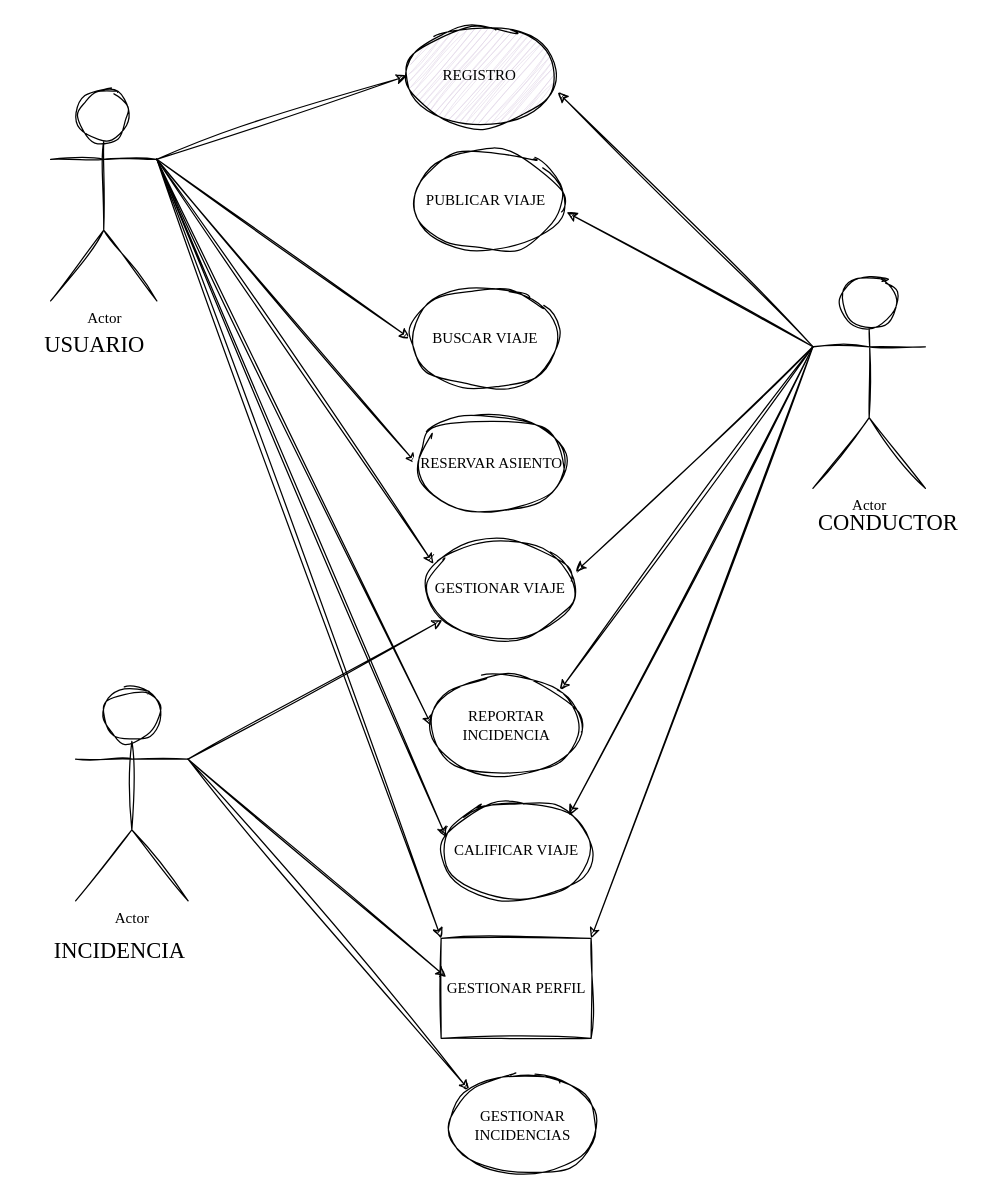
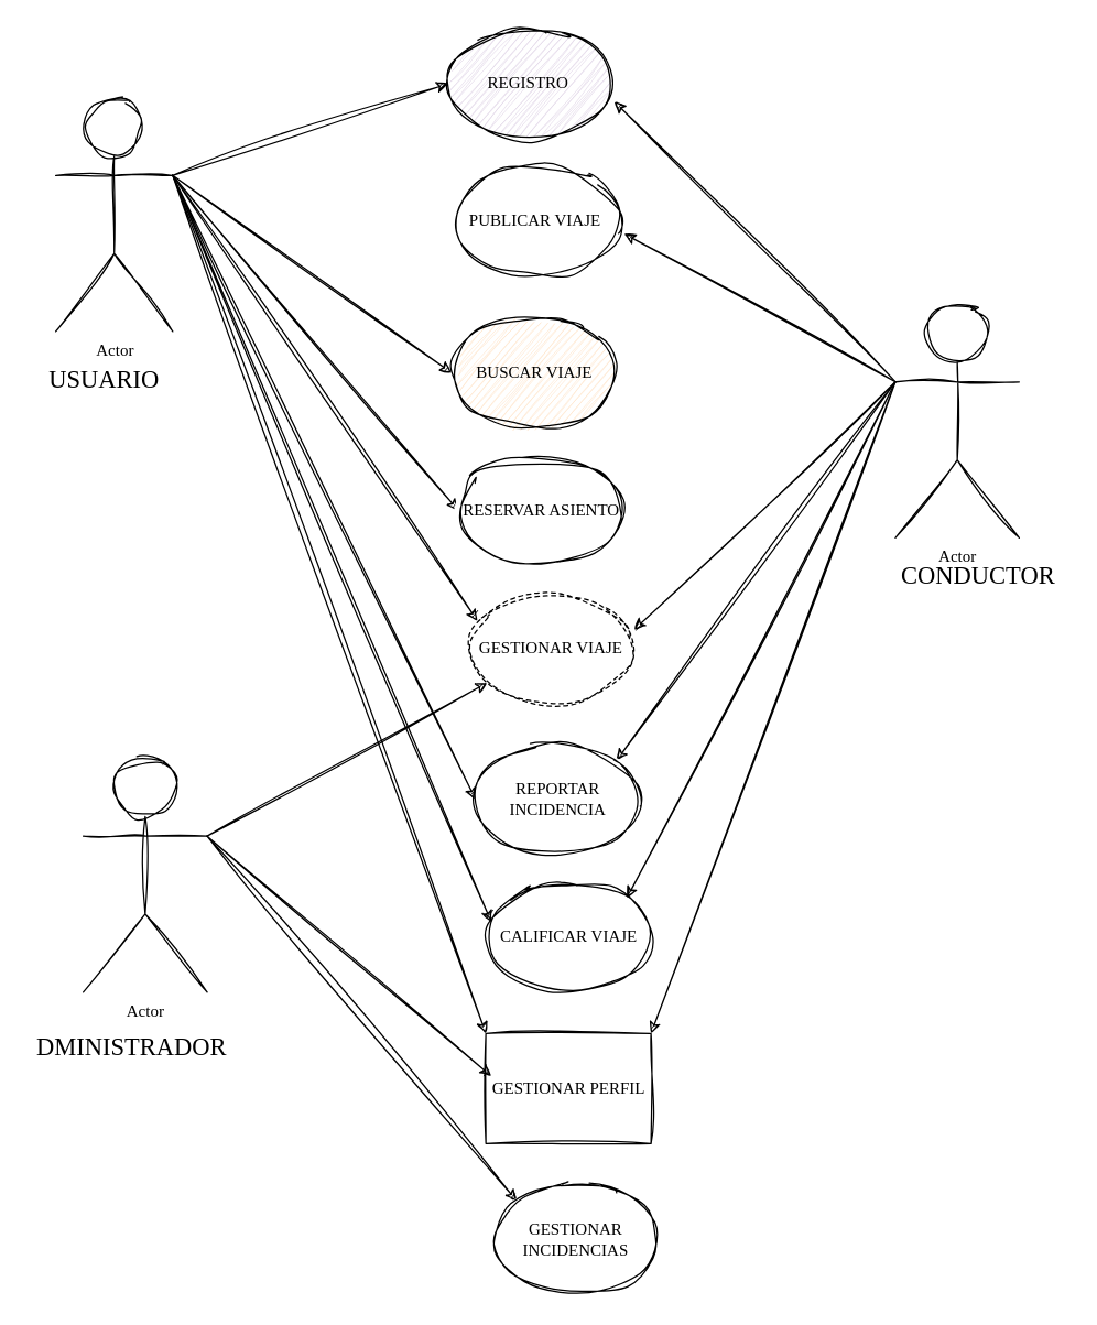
- <mxCell id="12" value="BUSCAR VIAJE" style="ellipse;whiteSpace=wrap;html=1;hachureGap=4;fontFamily=Architects Daughter;fontSource=https%3A%2F%2Ffonts.googleapis.com%2Fcss%3Ffamily%3DArchitects%2BDaughter;labelBackgroundColor=none;rounded=1;sketch=1;curveFitting=1;jiggle=2;" parent="1" vertex="1"><mxGeometry x="327.5" y="230" width="120" height="80" as="geometry" /></mxCell>
+ <mxCell id="12" value="BUSCAR VIAJE" style="ellipse;whiteSpace=wrap;html=1;hachureGap=4;fontFamily=Architects Daughter;fontSource=https%3A%2F%2Ffonts.googleapis.com%2Fcss%3Ffamily%3DArchitects%2BDaughter;labelBackgroundColor=none;rounded=1;sketch=1;curveFitting=1;jiggle=2;fillColor=#ffe6cc;" parent="1" vertex="1"><mxGeometry x="327.5" y="230" width="120" height="80" as="geometry" /></mxCell>
- <mxCell id="31" value="GESTIONAR VIAJE" style="ellipse;whiteSpace=wrap;html=1;hachureGap=4;fontFamily=Architects Daughter;fontSource=https%3A%2F%2Ffonts.googleapis.com%2Fcss%3Ffamily%3DArchitects%2BDaughter;labelBackgroundColor=none;rounded=1;sketch=1;curveFitting=1;jiggle=2;" parent="1" vertex="1"><mxGeometry x="340" y="430" width="120" height="80" as="geometry" /></mxCell>
+ <mxCell id="31" value="GESTIONAR VIAJE" style="ellipse;whiteSpace=wrap;html=1;hachureGap=4;fontFamily=Architects Daughter;fontSource=https%3A%2F%2Ffonts.googleapis.com%2Fcss%3Ffamily%3DArchitects%2BDaughter;labelBackgroundColor=none;rounded=1;sketch=1;curveFitting=1;jiggle=2;dashed=1;" parent="1" vertex="1"><mxGeometry x="340" y="430" width="120" height="80" as="geometry" /></mxCell>
- <mxCell id="18" value="&lt;font style=&quot;font-size: 18px;&quot;&gt;INCIDENCIA&lt;/font&gt;" style="text;html=1;align=center;verticalAlign=middle;resizable=0;points=[];autosize=1;strokeColor=none;fillColor=none;fontFamily=Architects Daughter;fontSource=https%3A%2F%2Ffonts.googleapis.com%2Fcss%3Ffamily%3DArchitects%2BDaughter;labelBackgroundColor=none;rounded=1;sketch=1;curveFitting=1;jiggle=2;" parent="1" vertex="1"><mxGeometry x="20" y="740" width="150" height="40" as="geometry" /></mxCell>
+ <mxCell id="18" value="&lt;font style=&quot;font-size: 18px;&quot;&gt;DMINISTRADOR&lt;/font&gt;" style="text;html=1;align=center;verticalAlign=middle;resizable=0;points=[];autosize=1;strokeColor=none;fillColor=none;fontFamily=Architects Daughter;fontSource=https%3A%2F%2Ffonts.googleapis.com%2Fcss%3Ffamily%3DArchitects%2BDaughter;labelBackgroundColor=none;rounded=1;sketch=1;curveFitting=1;jiggle=2;" parent="1" vertex="1"><mxGeometry x="20" y="740" width="150" height="40" as="geometry" /></mxCell>
